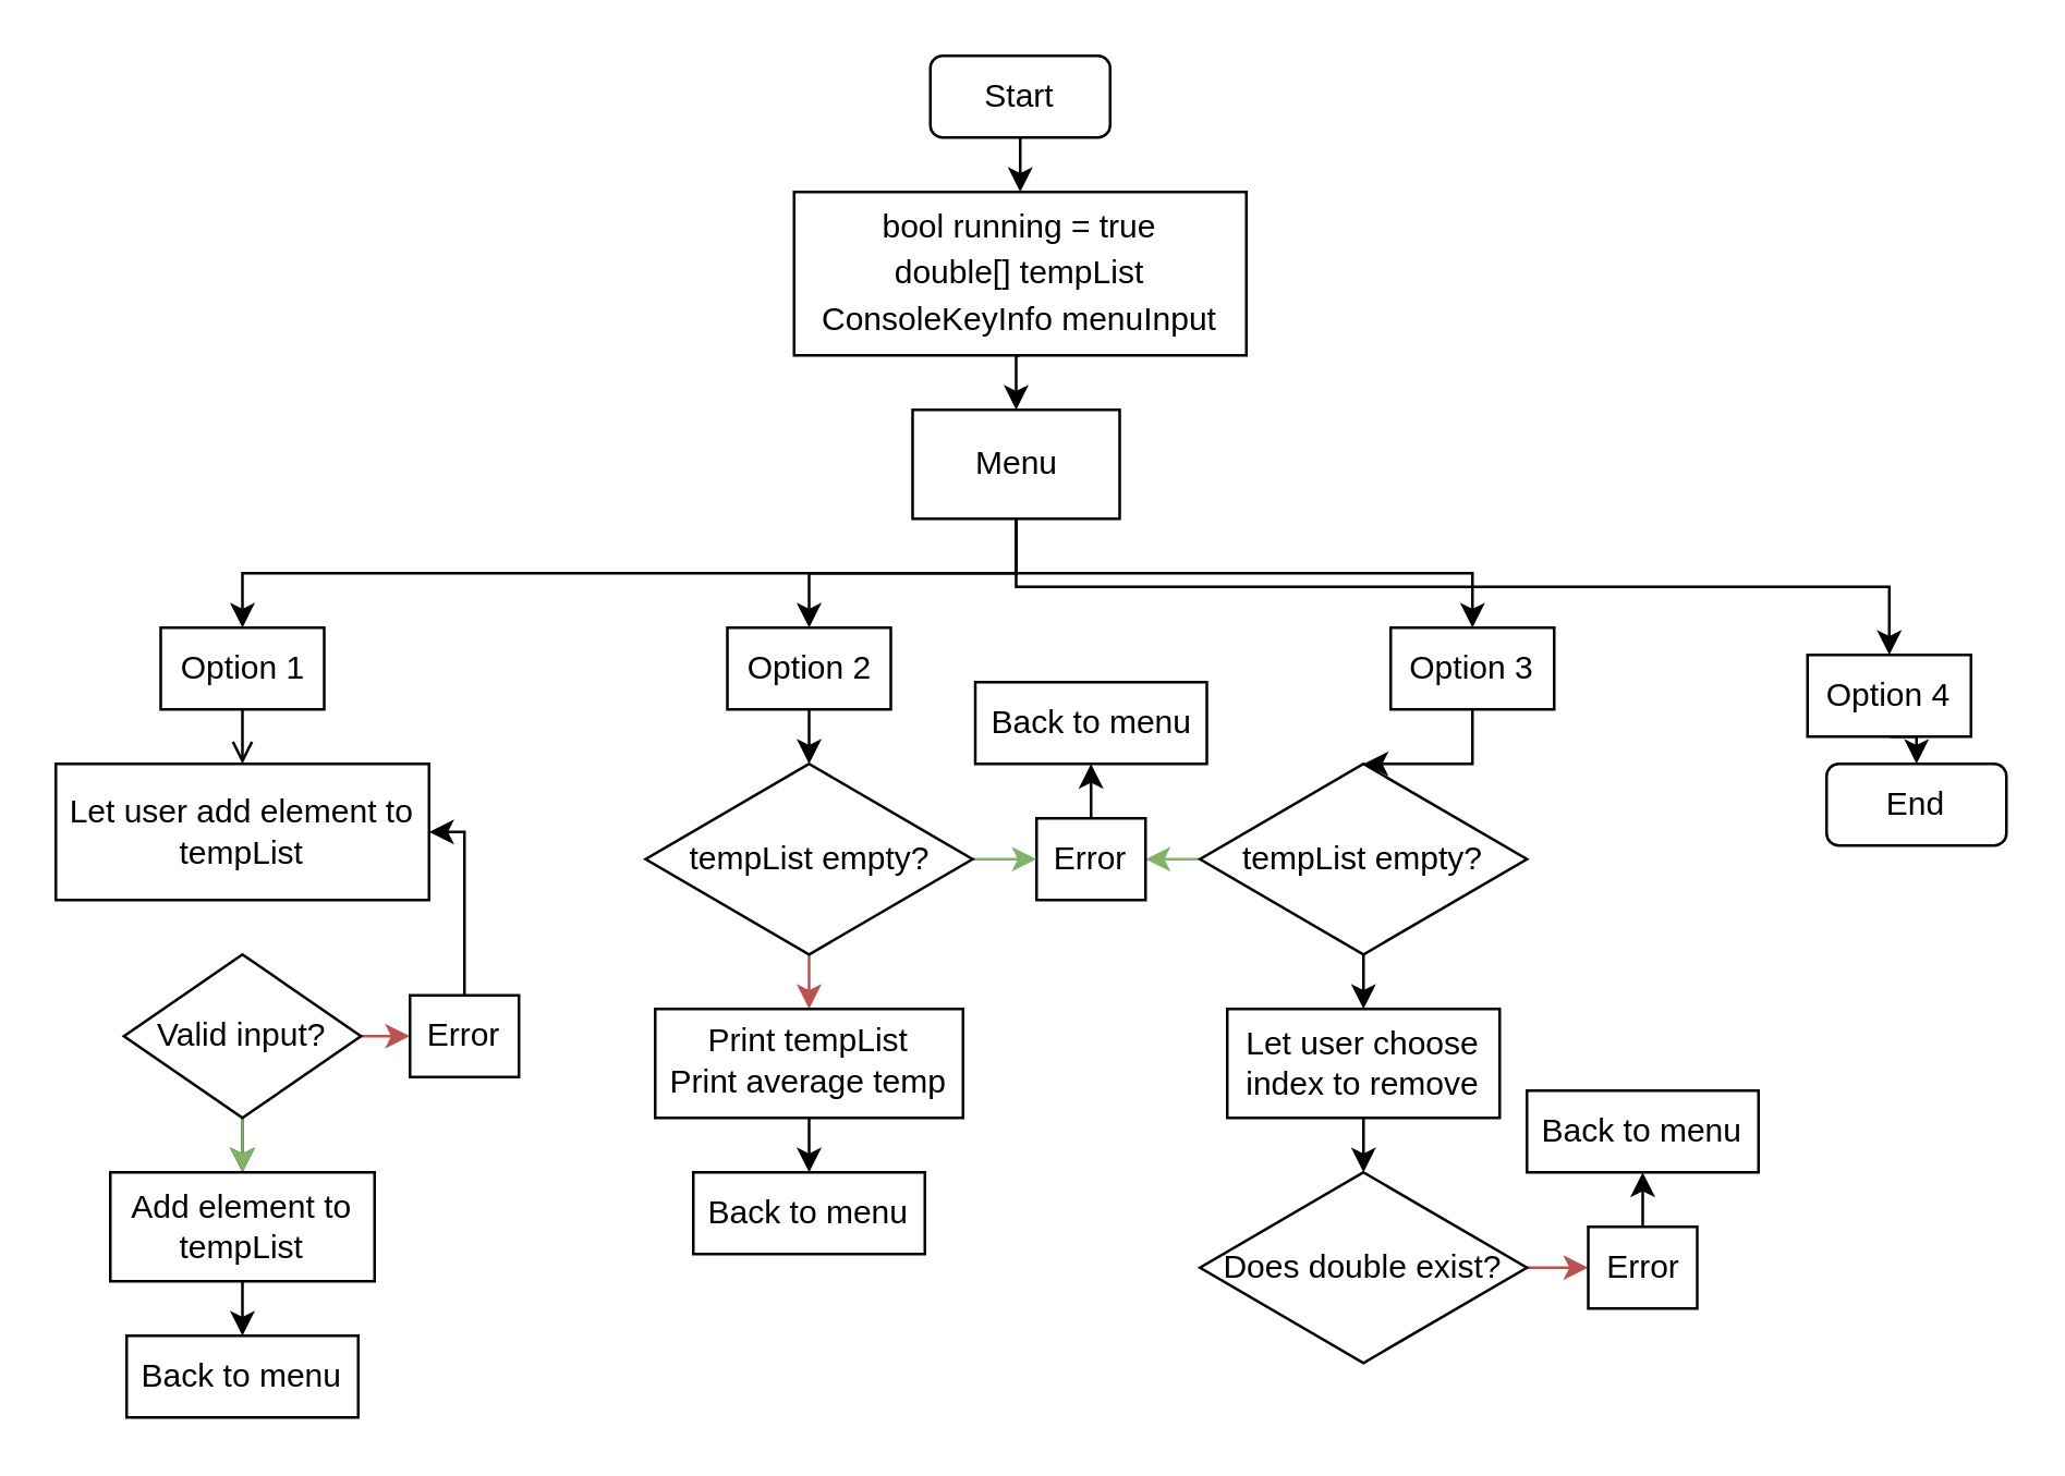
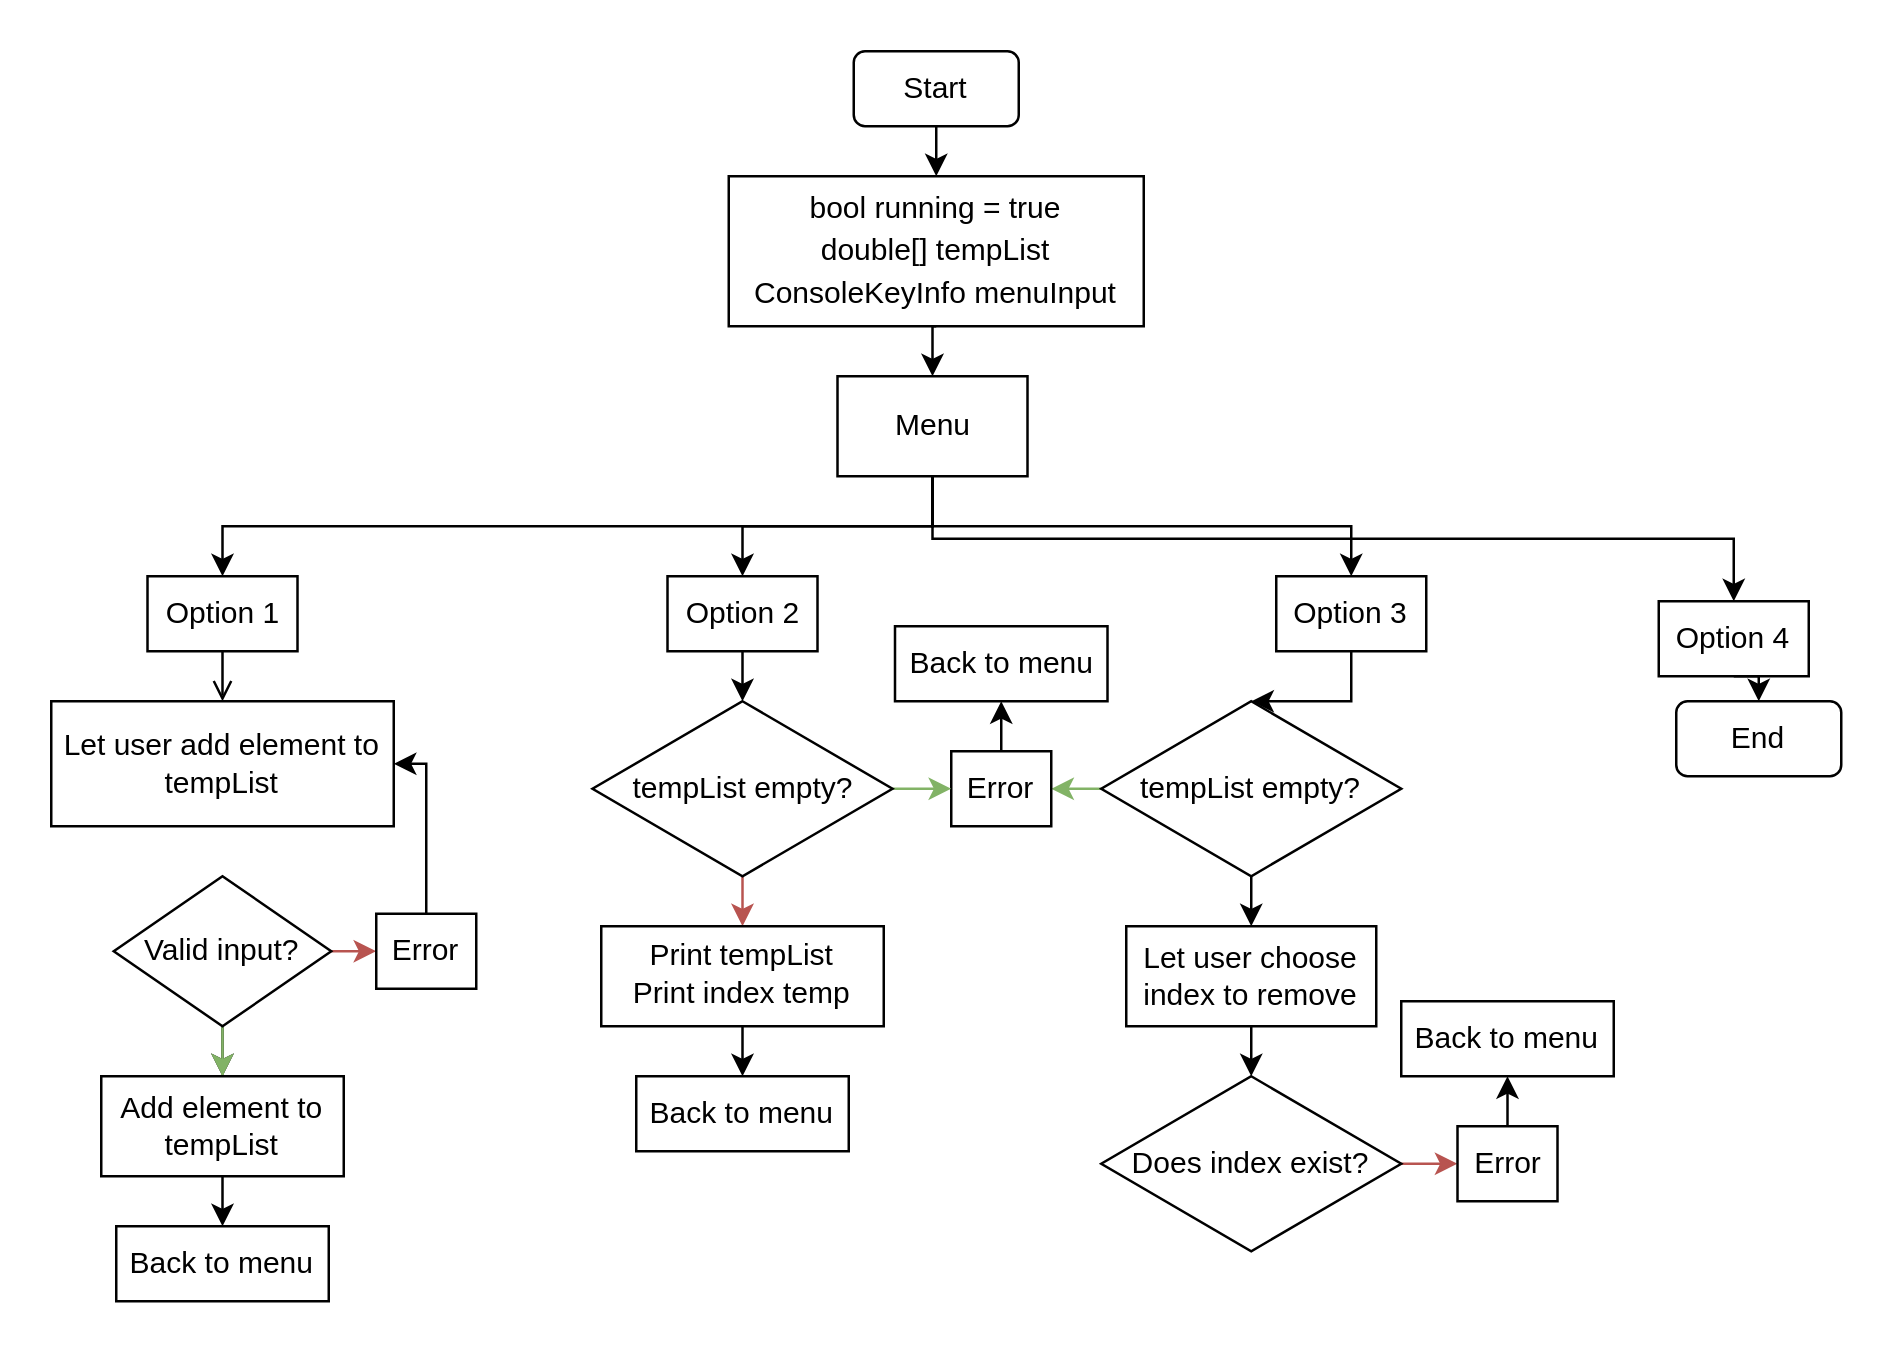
- <mxCell id="38" value="&lt;div&gt;Print tempList&lt;/div&gt;&lt;div style=&quot;line-height: 140%;&quot;&gt;Print average temp&lt;br&gt;&lt;/div&gt;" style="rounded=0;whiteSpace=wrap;html=1;" vertex="1" parent="1"><mxGeometry x="240" y="370" width="113" height="40" as="geometry" /></mxCell>
+ <mxCell id="38" value="&lt;div&gt;Print tempList&lt;/div&gt;&lt;div style=&quot;line-height: 140%;&quot;&gt;Print index temp&lt;br&gt;&lt;/div&gt;" style="rounded=0;whiteSpace=wrap;html=1;" vertex="1" parent="1"><mxGeometry x="240" y="370" width="113" height="40" as="geometry" /></mxCell>
- <mxCell id="43" value="Does double exist?" style="rhombus;whiteSpace=wrap;html=1;" vertex="1" parent="1"><mxGeometry x="440" y="430" width="120" height="70" as="geometry" /></mxCell>
+ <mxCell id="43" value="Does index exist?" style="rhombus;whiteSpace=wrap;html=1;" vertex="1" parent="1"><mxGeometry x="440" y="430" width="120" height="70" as="geometry" /></mxCell>
